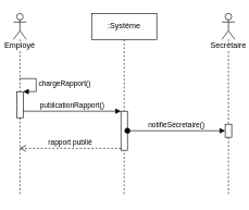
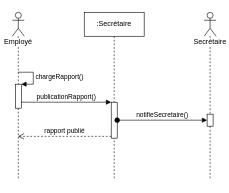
- <mxCell id="5" value=":Système" style="shape=umlLifeline;perimeter=lifelinePerimeter;whiteSpace=wrap;html=1;container=1;collapsible=0;recursiveResize=0;outlineConnect=0;" vertex="1" parent="1"><mxGeometry x="140" y="20" width="100" height="280" as="geometry" /></mxCell>
+ <mxCell id="5" value=":Secrétaire" style="shape=umlLifeline;perimeter=lifelinePerimeter;whiteSpace=wrap;html=1;container=1;collapsible=0;recursiveResize=0;outlineConnect=0;" vertex="1" parent="1"><mxGeometry x="140" y="20" width="100" height="280" as="geometry" /></mxCell>
